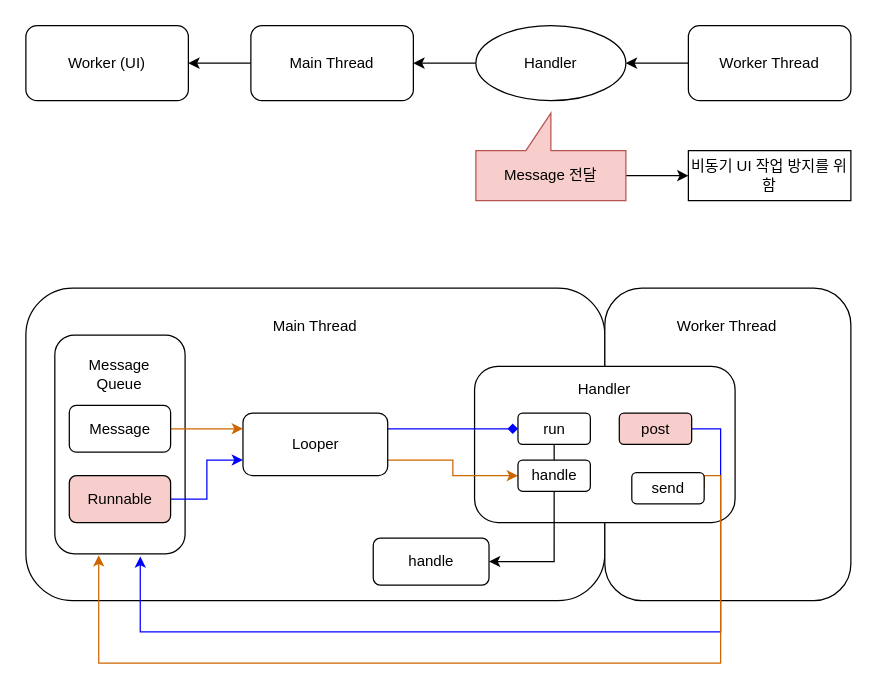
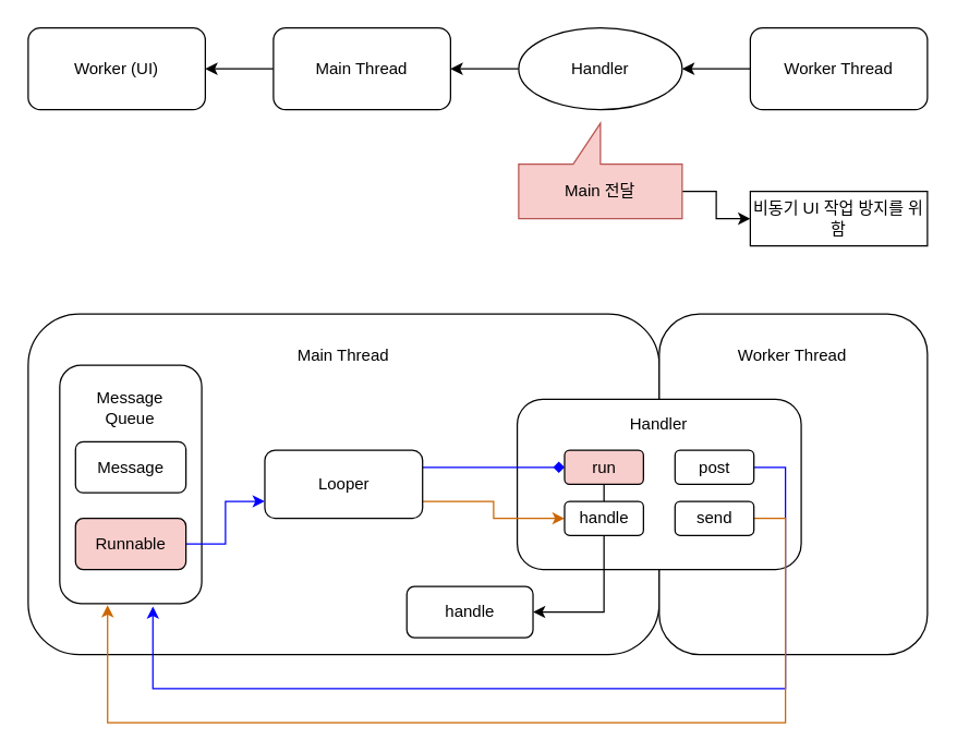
- <mxCell id="10" value="Message 전달" style="shape=callout;whiteSpace=wrap;html=1;perimeter=calloutPerimeter;direction=west;fillColor=#f8cecc;strokeColor=#b85450;" vertex="1" parent="1"><mxGeometry x="380" y="90" width="120" height="70" as="geometry" /></mxCell>
+ <mxCell id="10" value="Main 전달" style="shape=callout;whiteSpace=wrap;html=1;perimeter=calloutPerimeter;direction=west;fillColor=#f8cecc;strokeColor=#b85450;" vertex="1" parent="1"><mxGeometry x="380" y="90" width="120" height="70" as="geometry" /></mxCell>
- <mxCell id="36" value="비동기 UI 작업 방지를 위함" style="rounded=0;whiteSpace=wrap;html=1;" vertex="1" parent="1"><mxGeometry x="550" y="120" width="130" height="40" as="geometry" /></mxCell>
+ <mxCell id="36" value="비동기 UI 작업 방지를 위함" style="rounded=0;whiteSpace=wrap;html=1;" vertex="1" parent="1"><mxGeometry x="550" y="140" width="130" height="40" as="geometry" /></mxCell>
- <mxCell id="30" style="edgeStyle=orthogonalEdgeStyle;rounded=0;orthogonalLoop=1;jettySize=auto;html=1;exitX=1;exitY=0.5;exitDx=0;exitDy=0;entryX=0;entryY=0.25;entryDx=0;entryDy=0;strokeColor=#CC6600;strokeWidth=1;" edge="1" parent="11" source="31" target="18"><mxGeometry relative="1" as="geometry" /></mxCell>
- <mxCell id="24" value="run" style="rounded=1;whiteSpace=wrap;html=1;" vertex="1" parent="11"><mxGeometry x="393.684" y="100" width="57.895" height="25" as="geometry" /></mxCell>
+ <mxCell id="24" value="run" style="rounded=1;whiteSpace=wrap;html=1;fillColor=#f8cecc;" vertex="1" parent="11"><mxGeometry x="393.684" y="100" width="57.895" height="25" as="geometry" /></mxCell>
- <mxCell id="26" value="post" style="rounded=1;whiteSpace=wrap;html=1;fillColor=#f8cecc;" vertex="1" parent="11"><mxGeometry x="474.737" y="100" width="57.895" height="25" as="geometry" /></mxCell>
+ <mxCell id="26" value="post" style="rounded=1;whiteSpace=wrap;html=1;" vertex="1" parent="11"><mxGeometry x="474.737" y="100" width="57.895" height="25" as="geometry" /></mxCell>
- <mxCell id="28" value="send" style="rounded=1;whiteSpace=wrap;html=1;" vertex="1" parent="11"><mxGeometry x="484.737" y="147.5" width="57.895" height="25" as="geometry" /></mxCell>
+ <mxCell id="28" value="send" style="rounded=1;whiteSpace=wrap;html=1;" vertex="1" parent="11"><mxGeometry x="474.737" y="137.5" width="57.895" height="25" as="geometry" /></mxCell>
